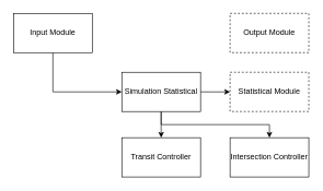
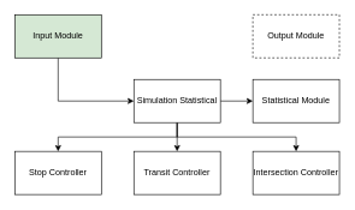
- <mxCell id="11" value="Input Module" style="rounded=0;whiteSpace=wrap;html=1;" parent="1" vertex="1"><mxGeometry x="20" y="20" width="120" height="60" as="geometry" /></mxCell>
+ <mxCell id="11" value="Input Module" style="rounded=0;whiteSpace=wrap;html=1;fillColor=#d5e8d4;" parent="1" vertex="1"><mxGeometry x="20" y="20" width="120" height="60" as="geometry" /></mxCell>
- <mxCell id="12" value="Statistical Module" style="rounded=0;whiteSpace=wrap;html=1;dashed=1;" parent="1" vertex="1"><mxGeometry x="350" y="110" width="120" height="60" as="geometry" /></mxCell>
+ <mxCell id="12" value="Statistical Module" style="rounded=0;whiteSpace=wrap;html=1;" parent="1" vertex="1"><mxGeometry x="350" y="110" width="120" height="60" as="geometry" /></mxCell>
+ <mxCell id="3" style="edgeStyle=orthogonalEdgeStyle;rounded=0;orthogonalLoop=1;jettySize=auto;html=1;exitX=0.5;exitY=1;exitDx=0;exitDy=0;entryX=0.5;entryY=0;entryDx=0;entryDy=0;" parent="1" source="6" target="8" edge="1"><mxGeometry relative="1" as="geometry" /></mxCell>
+ <mxCell id="8" value="Stop Controller" style="rounded=0;whiteSpace=wrap;html=1;" parent="1" vertex="1"><mxGeometry x="20" y="210" width="120" height="60" as="geometry" /></mxCell>
